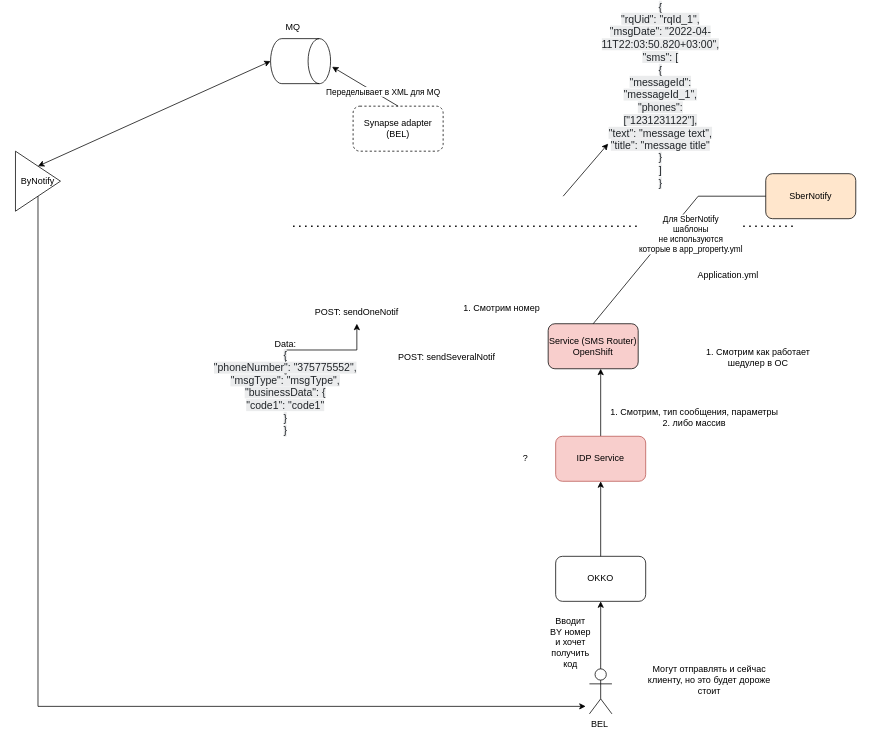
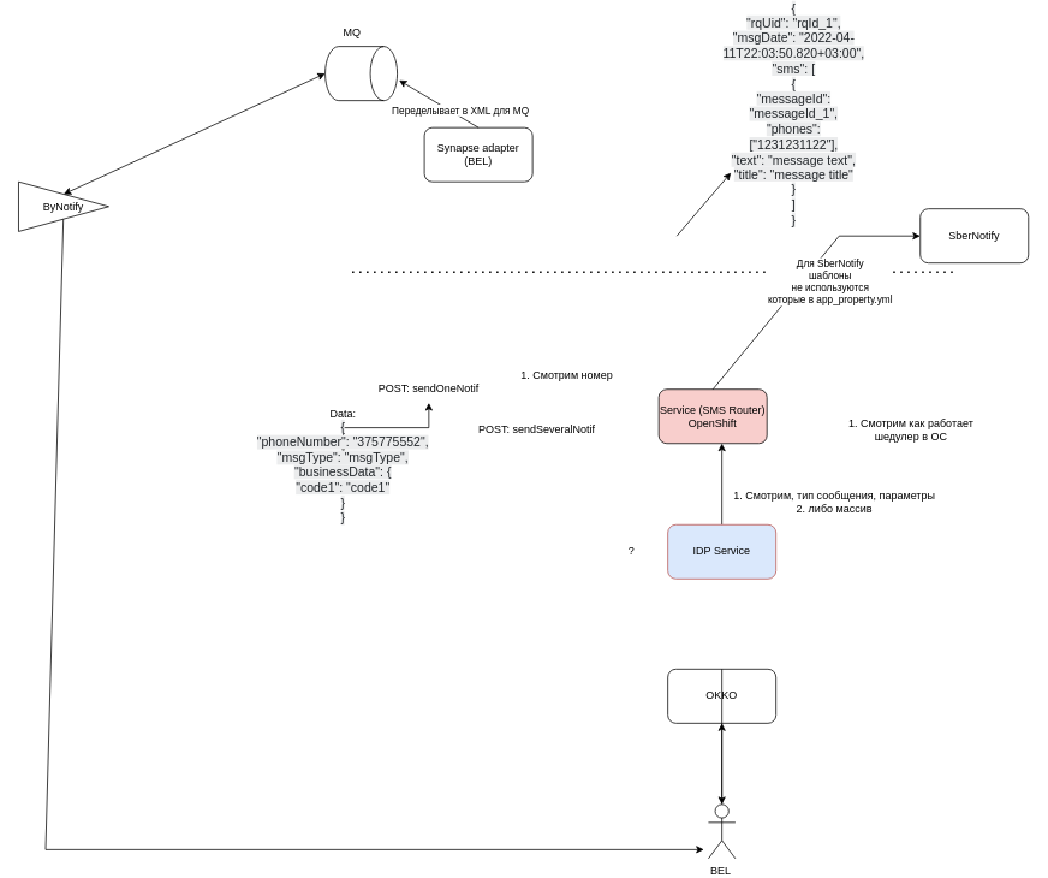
- <mxCell id="2" value="Synapse adapter (BEL)" style="rounded=1;whiteSpace=wrap;html=1;dashed=1;" vertex="1" parent="1"><mxGeometry x="470" y="140" width="120" height="60" as="geometry" /></mxCell>
+ <mxCell id="2" value="Synapse adapter (BEL)" style="rounded=1;whiteSpace=wrap;html=1;" vertex="1" parent="1"><mxGeometry x="470" y="140" width="120" height="60" as="geometry" /></mxCell>
- <mxCell id="31" value="ByNotify" style="triangle;whiteSpace=wrap;html=1;" vertex="1" parent="1"><mxGeometry x="20" y="200" width="60" height="80" as="geometry" /></mxCell>
+ <mxCell id="31" value="ByNotify" style="triangle;whiteSpace=wrap;html=1;" vertex="1" parent="1"><mxGeometry x="20" y="200" width="100" height="55" as="geometry" /></mxCell>
- <mxCell id="25" value="" style="endArrow=none;html=1;rounded=0;entryX=0;entryY=0.5;entryDx=0;entryDy=0;exitX=0.5;exitY=0;exitDx=0;exitDy=0;" edge="1" parent="1" source="3" target="24"><mxGeometry width="50" height="50" relative="1" as="geometry"><mxPoint x="750" y="340" as="sourcePoint" /><mxPoint x="800" y="290" as="targetPoint" /><Array as="points"><mxPoint x="930" y="260" /></Array></mxGeometry></mxCell>
+ <mxCell id="25" value="" style="endArrow=classic;html=1;rounded=0;entryX=0;entryY=0.5;entryDx=0;entryDy=0;exitX=0.5;exitY=0;exitDx=0;exitDy=0;" edge="1" parent="1" source="3" target="24"><mxGeometry width="50" height="50" relative="1" as="geometry"><mxPoint x="750" y="340" as="sourcePoint" /><mxPoint x="800" y="290" as="targetPoint" /><Array as="points"><mxPoint x="930" y="260" /></Array></mxGeometry></mxCell>
- <mxCell id="24" value="SberNotify" style="rounded=1;whiteSpace=wrap;html=1;fillColor=#ffe6cc;" vertex="1" parent="1"><mxGeometry x="1020" y="230" width="120" height="60" as="geometry" /></mxCell>
+ <mxCell id="24" value="SberNotify" style="rounded=1;whiteSpace=wrap;html=1;" vertex="1" parent="1"><mxGeometry x="1020" y="230" width="120" height="60" as="geometry" /></mxCell>
- <mxCell id="15" value="Application.yml" style="text;html=1;strokeColor=none;fillColor=none;align=center;verticalAlign=middle;whiteSpace=wrap;rounded=0;" vertex="1" parent="1"><mxGeometry x="940" y="350" width="60" height="30" as="geometry" /></mxCell>
- <mxCell id="4" value="1. Смотрим номер&amp;nbsp;" style="text;html=1;strokeColor=none;fillColor=none;align=center;verticalAlign=middle;whiteSpace=wrap;rounded=0;" vertex="1" parent="1"><mxGeometry x="610" y="380" width="120" height="60" as="geometry" /></mxCell>
+ <mxCell id="4" value="1. Смотрим номер&amp;nbsp;" style="text;html=1;strokeColor=none;fillColor=none;align=center;verticalAlign=middle;whiteSpace=wrap;rounded=0;" vertex="1" parent="1"><mxGeometry x="570" y="385" width="120" height="60" as="geometry" /></mxCell>
- <mxCell id="18" value="POST: sendOneNotif&lt;br&gt;" style="text;html=1;strokeColor=none;fillColor=none;align=center;verticalAlign=middle;whiteSpace=wrap;rounded=0;" vertex="1" parent="1"><mxGeometry x="390" y="400" width="170" height="30" as="geometry" /></mxCell>
+ <mxCell id="18" value="POST: sendOneNotif&lt;br&gt;" style="text;html=1;strokeColor=none;fillColor=none;align=center;verticalAlign=middle;whiteSpace=wrap;rounded=0;" vertex="1" parent="1"><mxGeometry x="390" y="415" width="170" height="30" as="geometry" /></mxCell>
- <mxCell id="7" value="IDP Service" style="rounded=1;whiteSpace=wrap;html=1;fillColor=#f8cecc;strokeColor=#b85450;" vertex="1" parent="1"><mxGeometry x="740" y="580" width="120" height="60" as="geometry" /></mxCell>
+ <mxCell id="7" value="IDP Service" style="rounded=1;whiteSpace=wrap;html=1;fillColor=#dae8fc;strokeColor=#b85450;" vertex="1" parent="1"><mxGeometry x="740" y="580" width="120" height="60" as="geometry" /></mxCell>
- <mxCell id="9" value="" style="endArrow=classic;html=1;rounded=0;exitX=0.5;exitY=0;exitDx=0;exitDy=0;entryX=0.5;entryY=1;entryDx=0;entryDy=0;" edge="1" parent="1" source="8" target="7"><mxGeometry width="50" height="50" relative="1" as="geometry"><mxPoint x="750" y="600" as="sourcePoint" /><mxPoint x="800" y="650" as="targetPoint" /></mxGeometry></mxCell>
+ <mxCell id="9" value="" style="endArrow=classic;html=1;rounded=0;exitX=0.5;exitY=0;exitDx=0;exitDy=0;" edge="1" parent="1" source="8" target="10"><mxGeometry width="50" height="50" relative="1" as="geometry"><mxPoint x="750" y="600" as="sourcePoint" /><mxPoint x="800" y="650" as="targetPoint" /></mxGeometry></mxCell>
- <mxCell id="13" value="Вводит BY номер и хочет получить код" style="text;html=1;strokeColor=none;fillColor=none;align=center;verticalAlign=middle;whiteSpace=wrap;rounded=0;" vertex="1" parent="1"><mxGeometry x="730" y="840" width="60" height="30" as="geometry" /></mxCell>
- <mxCell id="12" value="Могут отправлять и сейчас клиенту, но это будет дороже стоит" style="text;html=1;strokeColor=none;fillColor=none;align=center;verticalAlign=middle;whiteSpace=wrap;rounded=0;" vertex="1" parent="1"><mxGeometry x="860" y="890" width="170" height="30" as="geometry" /></mxCell>
